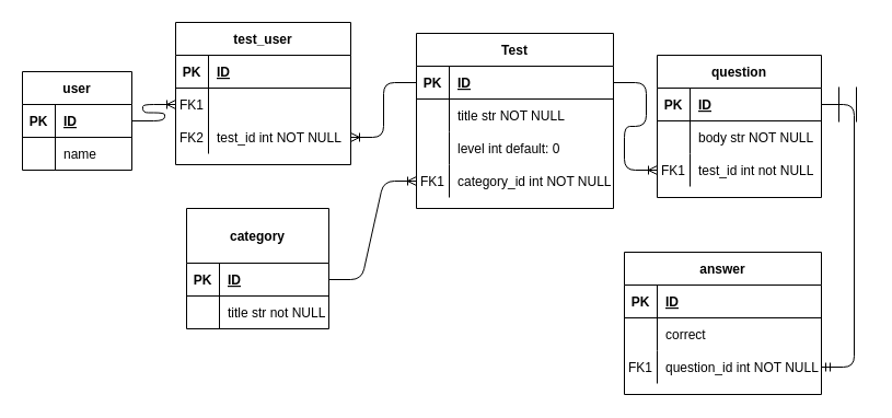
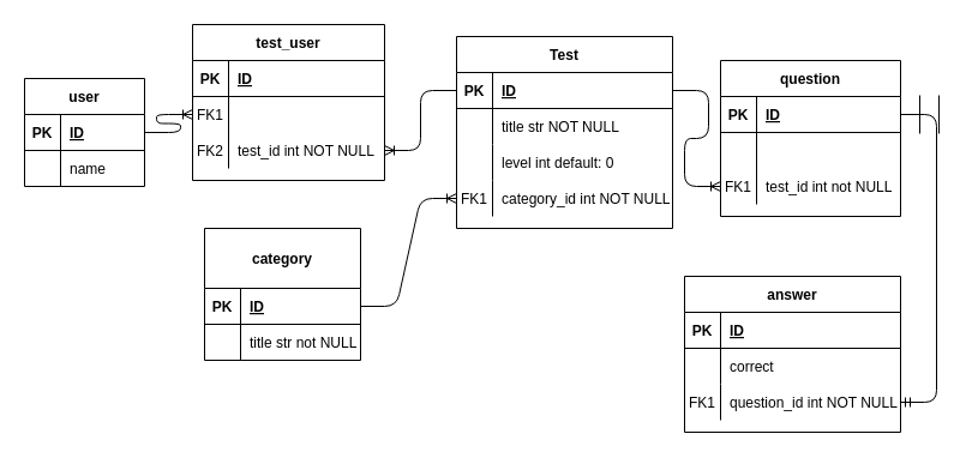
- <mxCell id="31" value="body str NOT NULL" style="shape=partialRectangle;connectable=0;fillColor=none;top=0;left=0;bottom=0;right=0;align=left;spacingLeft=6;overflow=hidden;" vertex="1" parent="29"><mxGeometry x="30" width="120" height="30" as="geometry" /></mxCell>
